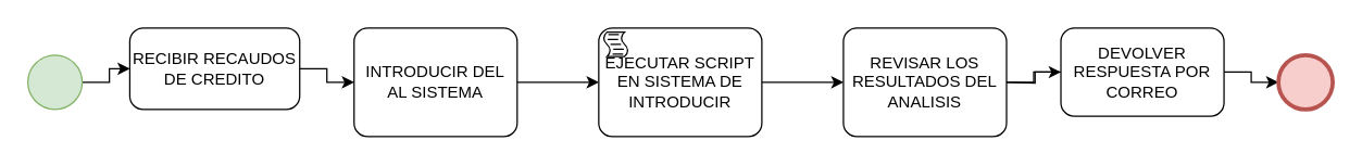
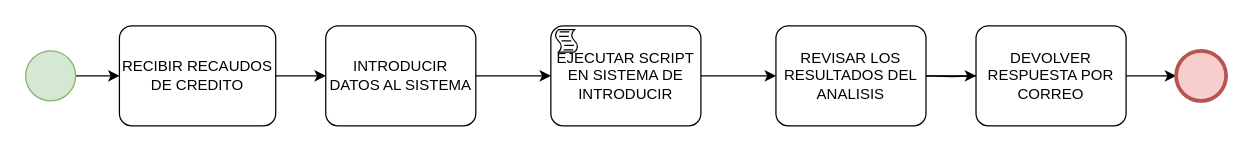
- <mxCell id="5" value="RECIBIR RECAUDOS DE CREDITO" style="points=[[0.25,0,0],[0.5,0,0],[0.75,0,0],[1,0.25,0],[1,0.5,0],[1,0.75,0],[0.75,1,0],[0.5,1,0],[0.25,1,0],[0,0.75,0],[0,0.5,0],[0,0.25,0]];shape=mxgraph.bpmn.task;whiteSpace=wrap;rectStyle=rounded;size=10;taskMarker=abstract;" vertex="1" parent="1"><mxGeometry x="95" y="20" width="125" height="60" as="geometry" /></mxCell>
+ <mxCell id="5" value="RECIBIR RECAUDOS DE CREDITO" style="points=[[0.25,0,0],[0.5,0,0],[0.75,0,0],[1,0.25,0],[1,0.5,0],[1,0.75,0],[0.75,1,0],[0.5,1,0],[0.25,1,0],[0,0.75,0],[0,0.5,0],[0,0.25,0]];shape=mxgraph.bpmn.task;whiteSpace=wrap;rectStyle=rounded;size=10;taskMarker=abstract;" vertex="1" parent="1"><mxGeometry x="95" y="20" width="125" height="80" as="geometry" /></mxCell>
- <mxCell id="12" value="DEVOLVER RESPUESTA POR CORREO" style="points=[[0.25,0,0],[0.5,0,0],[0.75,0,0],[1,0.25,0],[1,0.5,0],[1,0.75,0],[0.75,1,0],[0.5,1,0],[0.25,1,0],[0,0.75,0],[0,0.5,0],[0,0.25,0]];shape=mxgraph.bpmn.task;whiteSpace=wrap;rectStyle=rounded;size=10;taskMarker=abstract;" vertex="1" parent="1"><mxGeometry x="780" y="20" width="120" height="65" as="geometry" /></mxCell>
+ <mxCell id="12" value="DEVOLVER RESPUESTA POR CORREO" style="points=[[0.25,0,0],[0.5,0,0],[0.75,0,0],[1,0.25,0],[1,0.5,0],[1,0.75,0],[0.75,1,0],[0.5,1,0],[0.25,1,0],[0,0.75,0],[0,0.5,0],[0,0.25,0]];shape=mxgraph.bpmn.task;whiteSpace=wrap;rectStyle=rounded;size=10;taskMarker=abstract;" vertex="1" parent="1"><mxGeometry x="780" y="20" width="120" height="80" as="geometry" /></mxCell>
- <mxCell id="7" value="INTRODUCIR DEL AL SISTEMA" style="points=[[0.25,0,0],[0.5,0,0],[0.75,0,0],[1,0.25,0],[1,0.5,0],[1,0.75,0],[0.75,1,0],[0.5,1,0],[0.25,1,0],[0,0.75,0],[0,0.5,0],[0,0.25,0]];shape=mxgraph.bpmn.task;whiteSpace=wrap;rectStyle=rounded;size=10;taskMarker=abstract;" vertex="1" parent="1"><mxGeometry x="260" y="20" width="120" height="80" as="geometry" /></mxCell>
+ <mxCell id="7" value="INTRODUCIR DATOS AL SISTEMA" style="points=[[0.25,0,0],[0.5,0,0],[0.75,0,0],[1,0.25,0],[1,0.5,0],[1,0.75,0],[0.75,1,0],[0.5,1,0],[0.25,1,0],[0,0.75,0],[0,0.5,0],[0,0.25,0]];shape=mxgraph.bpmn.task;whiteSpace=wrap;rectStyle=rounded;size=10;taskMarker=abstract;" vertex="1" parent="1"><mxGeometry x="260" y="20" width="120" height="80" as="geometry" /></mxCell>
